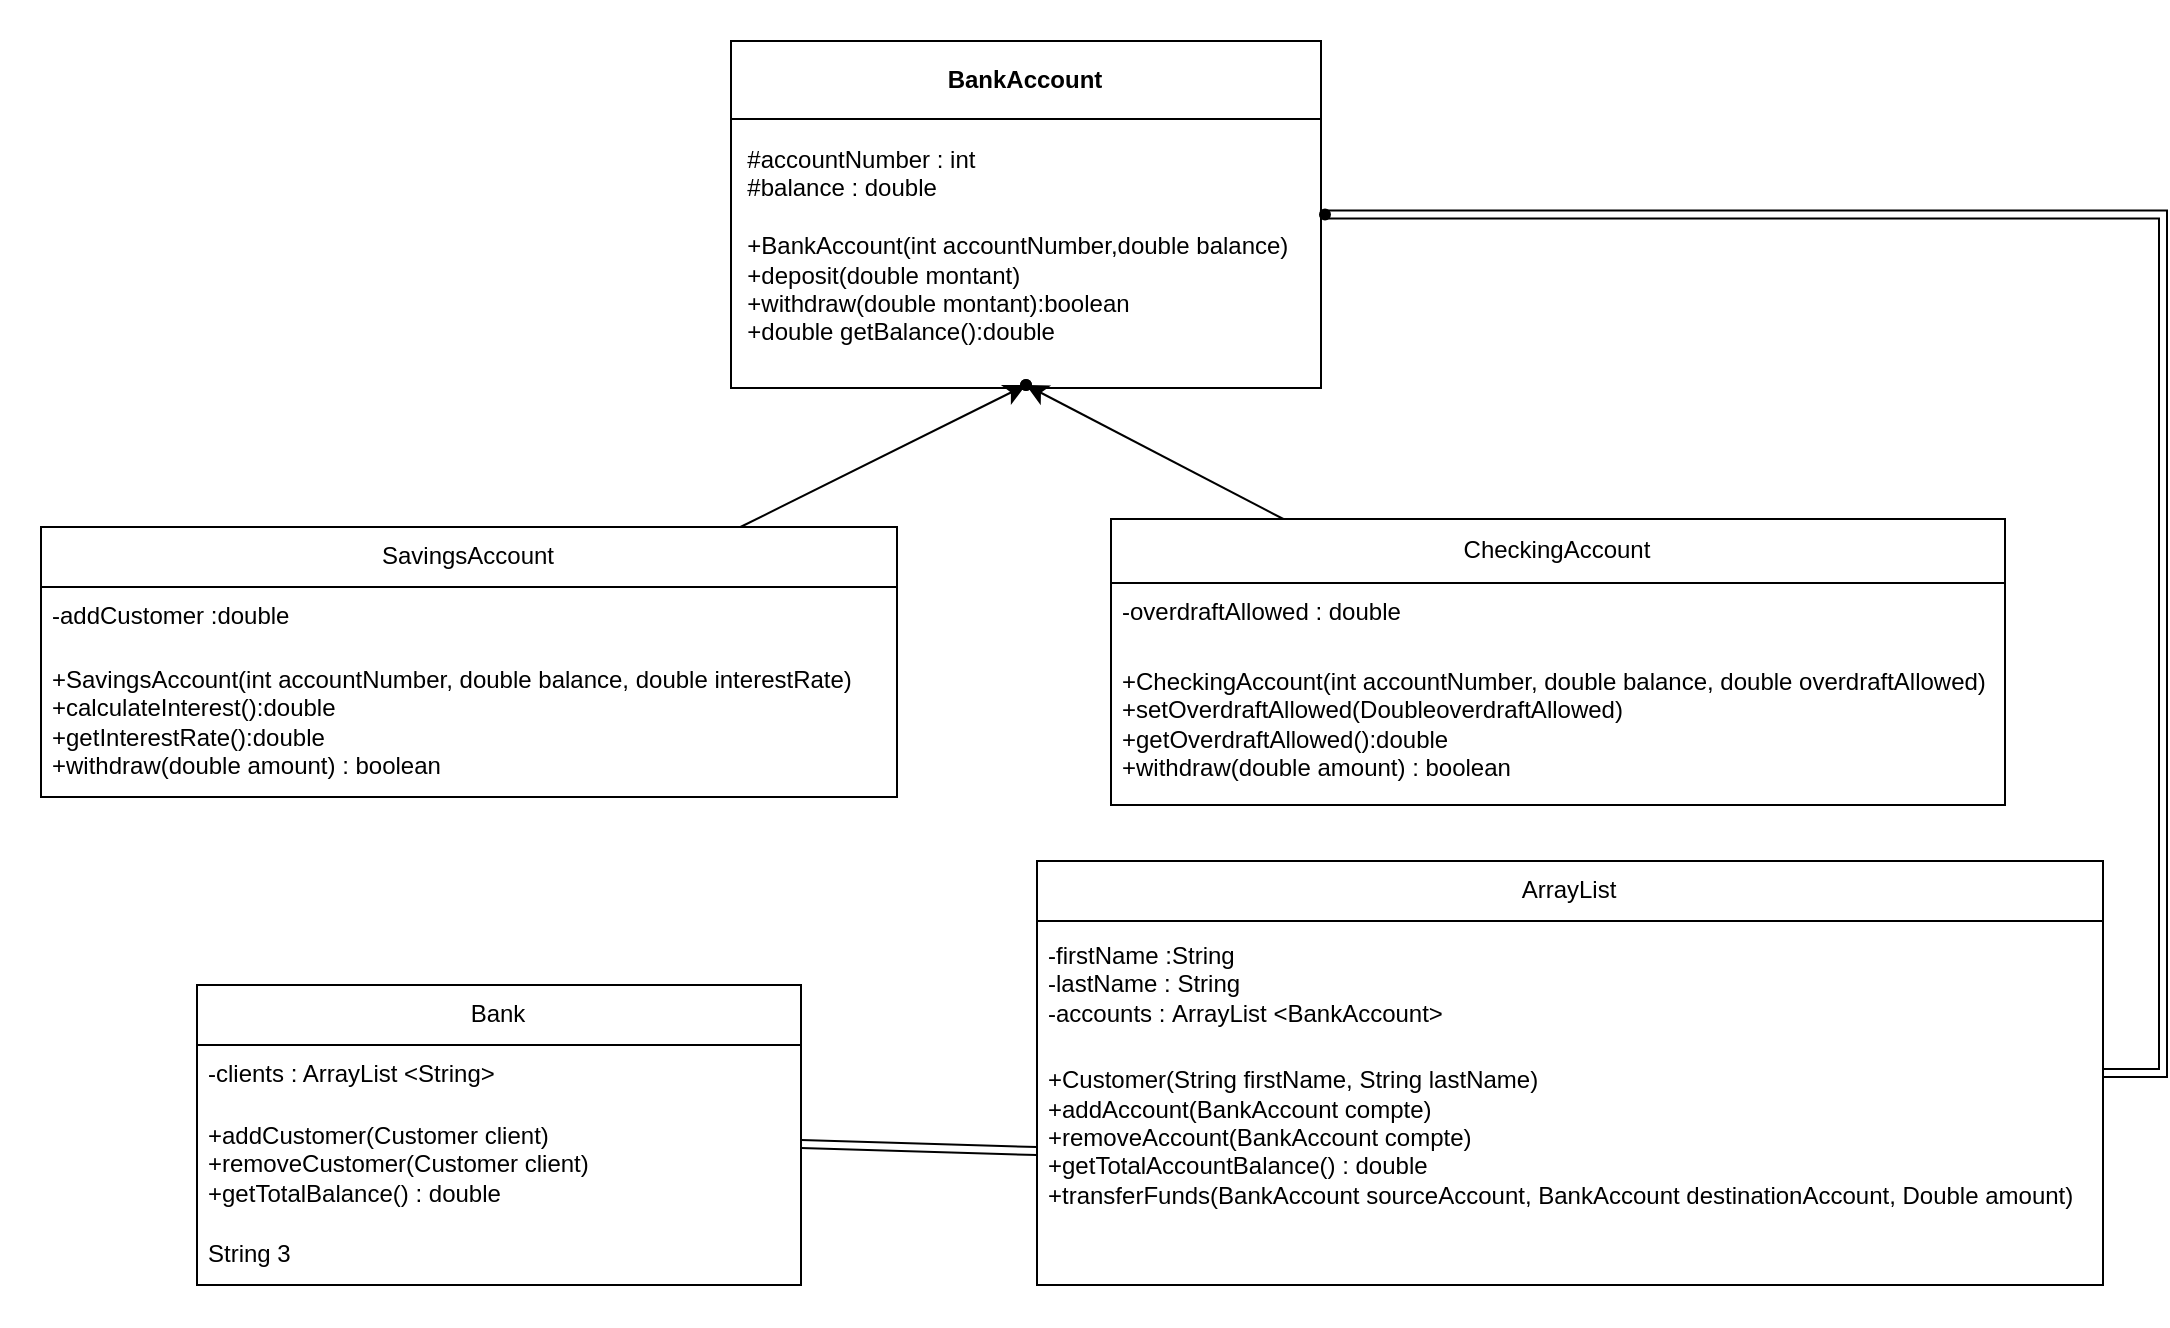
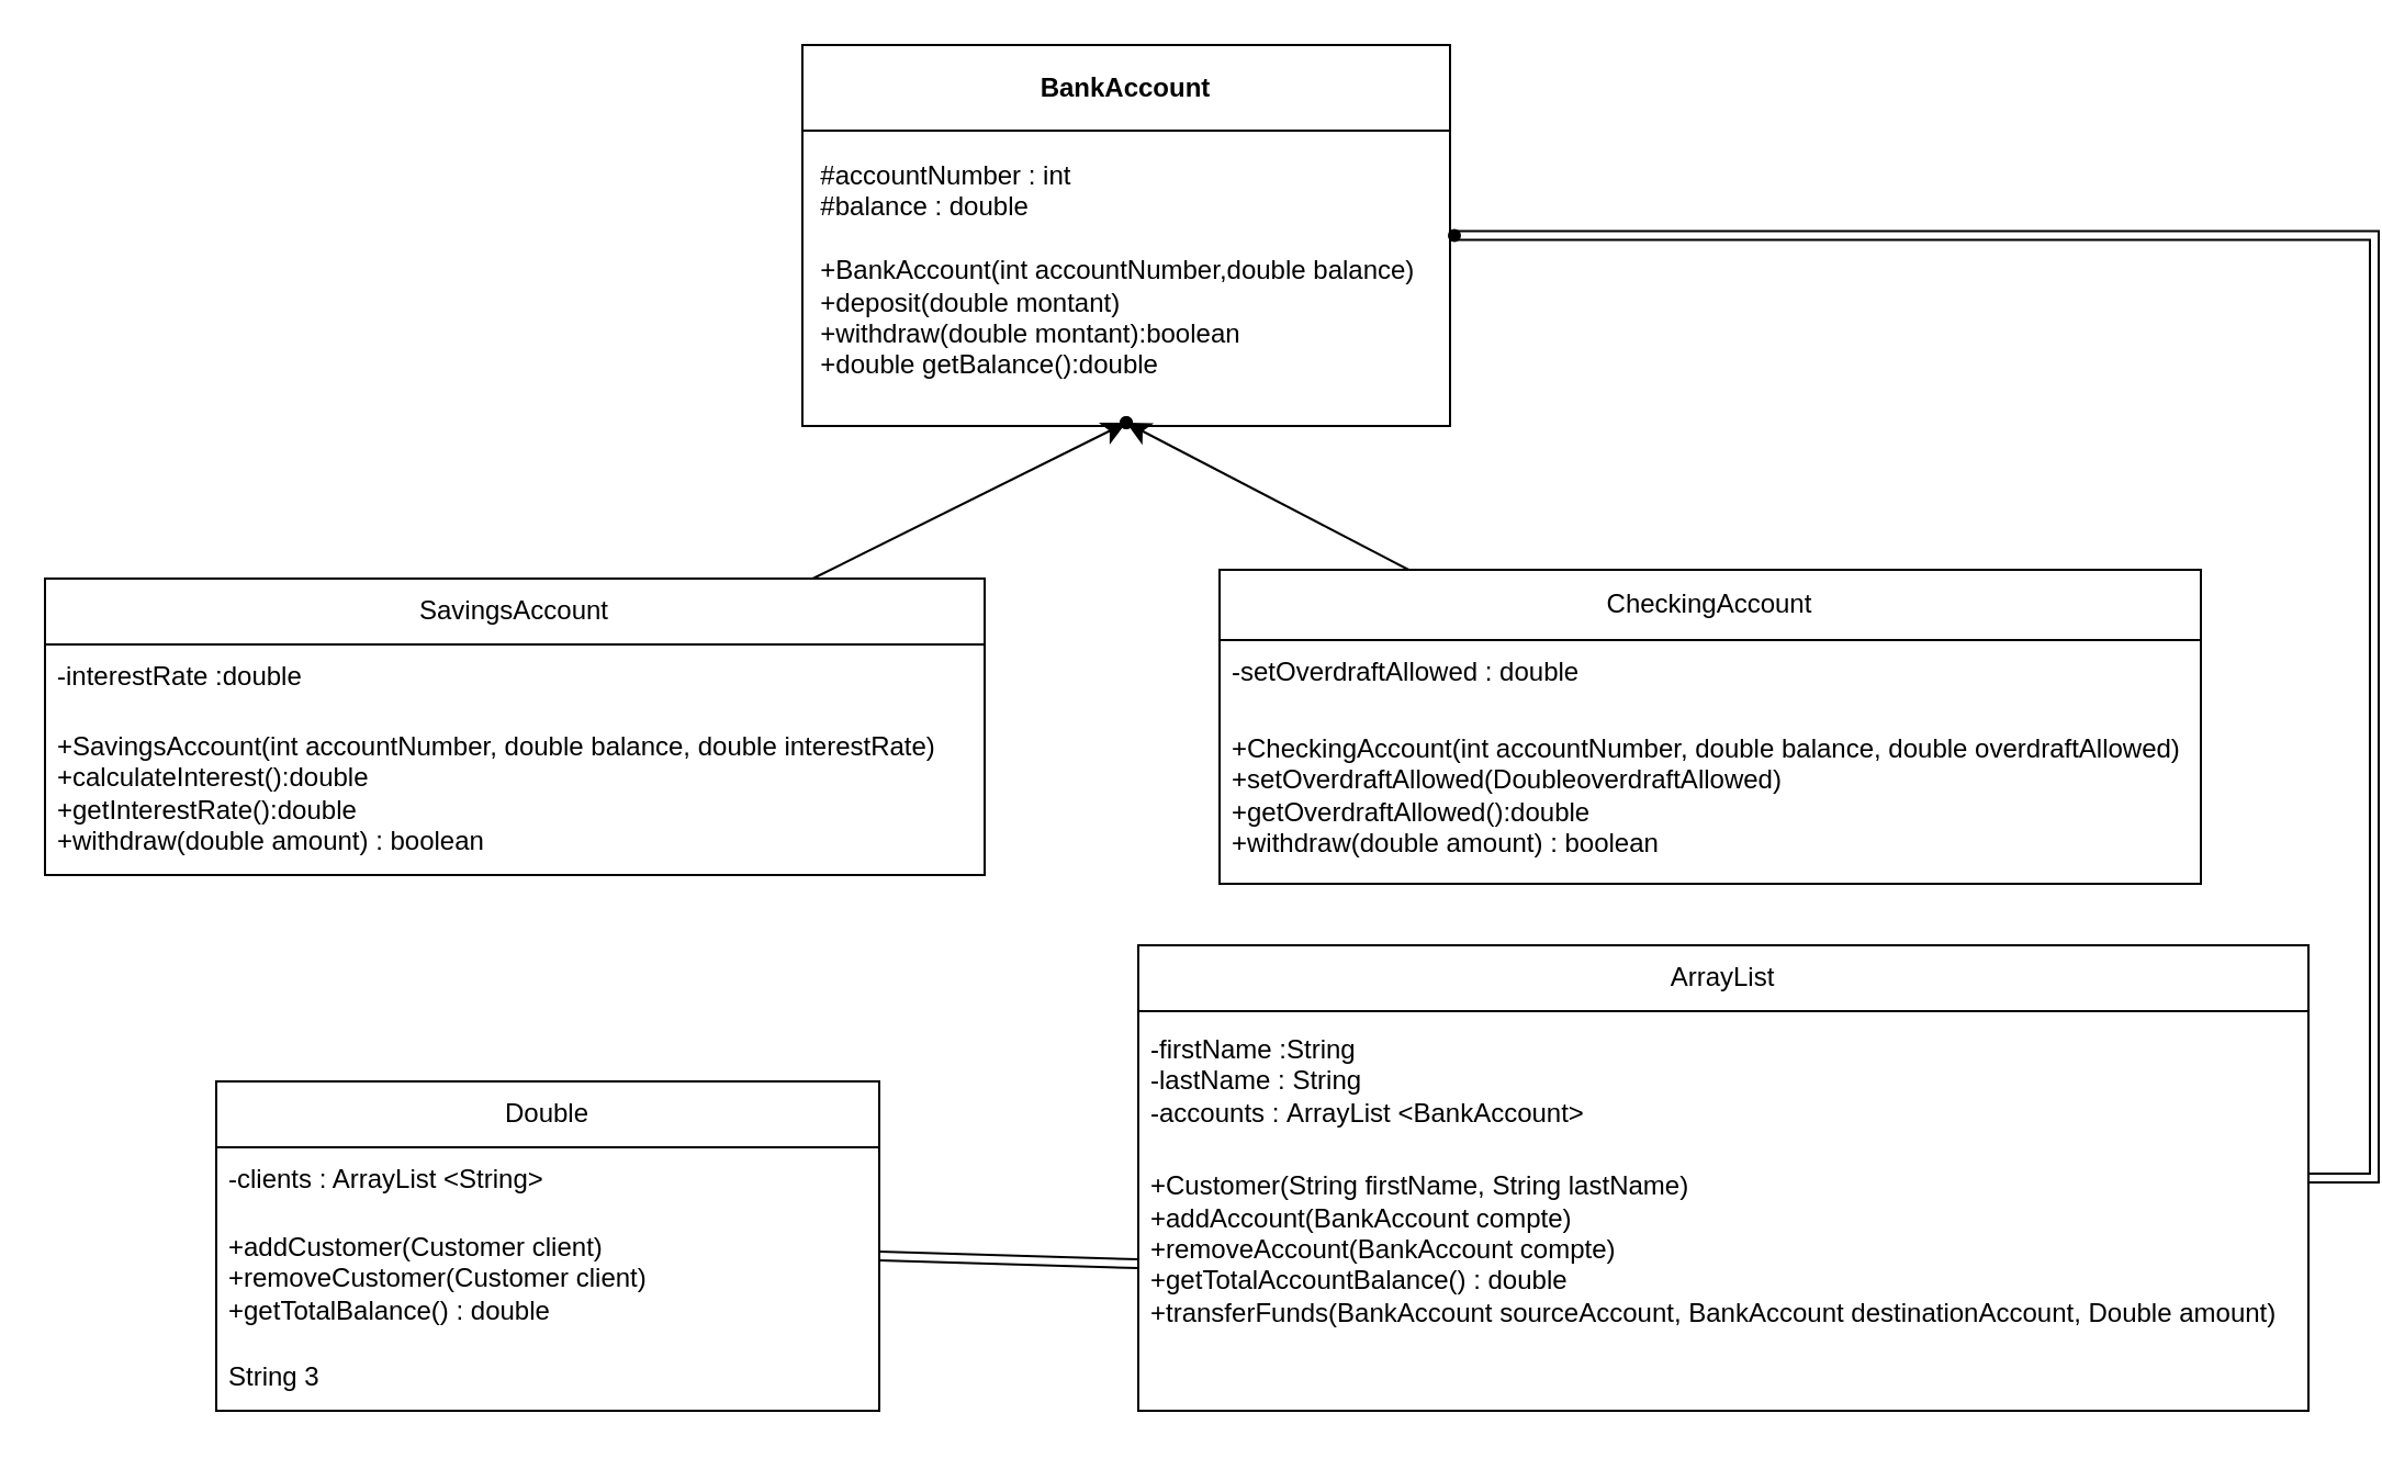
- <mxCell id="10" value="-overdraftAllowed : double" style="text;strokeColor=none;fillColor=none;align=left;verticalAlign=middle;spacingLeft=4;spacingRight=4;overflow=hidden;points=[[0,0.5],[1,0.5]];portConstraint=eastwest;rotatable=0;whiteSpace=wrap;html=1;" vertex="1" parent="9"><mxGeometry y="32" width="447" height="30" as="geometry" /></mxCell>
+ <mxCell id="10" value="-setOverdraftAllowed : double" style="text;strokeColor=none;fillColor=none;align=left;verticalAlign=middle;spacingLeft=4;spacingRight=4;overflow=hidden;points=[[0,0.5],[1,0.5]];portConstraint=eastwest;rotatable=0;whiteSpace=wrap;html=1;" vertex="1" parent="9"><mxGeometry y="32" width="447" height="30" as="geometry" /></mxCell>
- <mxCell id="6" value="-addCustomer :double" style="text;strokeColor=none;fillColor=none;align=left;verticalAlign=middle;spacingLeft=4;spacingRight=4;overflow=hidden;points=[[0,0.5],[1,0.5]];portConstraint=eastwest;rotatable=0;whiteSpace=wrap;html=1;" vertex="1" parent="5"><mxGeometry y="30" width="428" height="30" as="geometry" /></mxCell>
+ <mxCell id="6" value="-interestRate :double" style="text;strokeColor=none;fillColor=none;align=left;verticalAlign=middle;spacingLeft=4;spacingRight=4;overflow=hidden;points=[[0,0.5],[1,0.5]];portConstraint=eastwest;rotatable=0;whiteSpace=wrap;html=1;" vertex="1" parent="5"><mxGeometry y="30" width="428" height="30" as="geometry" /></mxCell>
- <mxCell id="17" value="Bank" style="swimlane;fontStyle=0;childLayout=stackLayout;horizontal=1;startSize=30;horizontalStack=0;resizeParent=1;resizeParentMax=0;resizeLast=0;collapsible=1;marginBottom=0;whiteSpace=wrap;html=1;" vertex="1" parent="1"><mxGeometry x="98" y="492" width="302" height="150" as="geometry" /></mxCell>
+ <mxCell id="17" value="Double" style="swimlane;fontStyle=0;childLayout=stackLayout;horizontal=1;startSize=30;horizontalStack=0;resizeParent=1;resizeParentMax=0;resizeLast=0;collapsible=1;marginBottom=0;whiteSpace=wrap;html=1;" vertex="1" parent="1"><mxGeometry x="98" y="492" width="302" height="150" as="geometry" /></mxCell>
